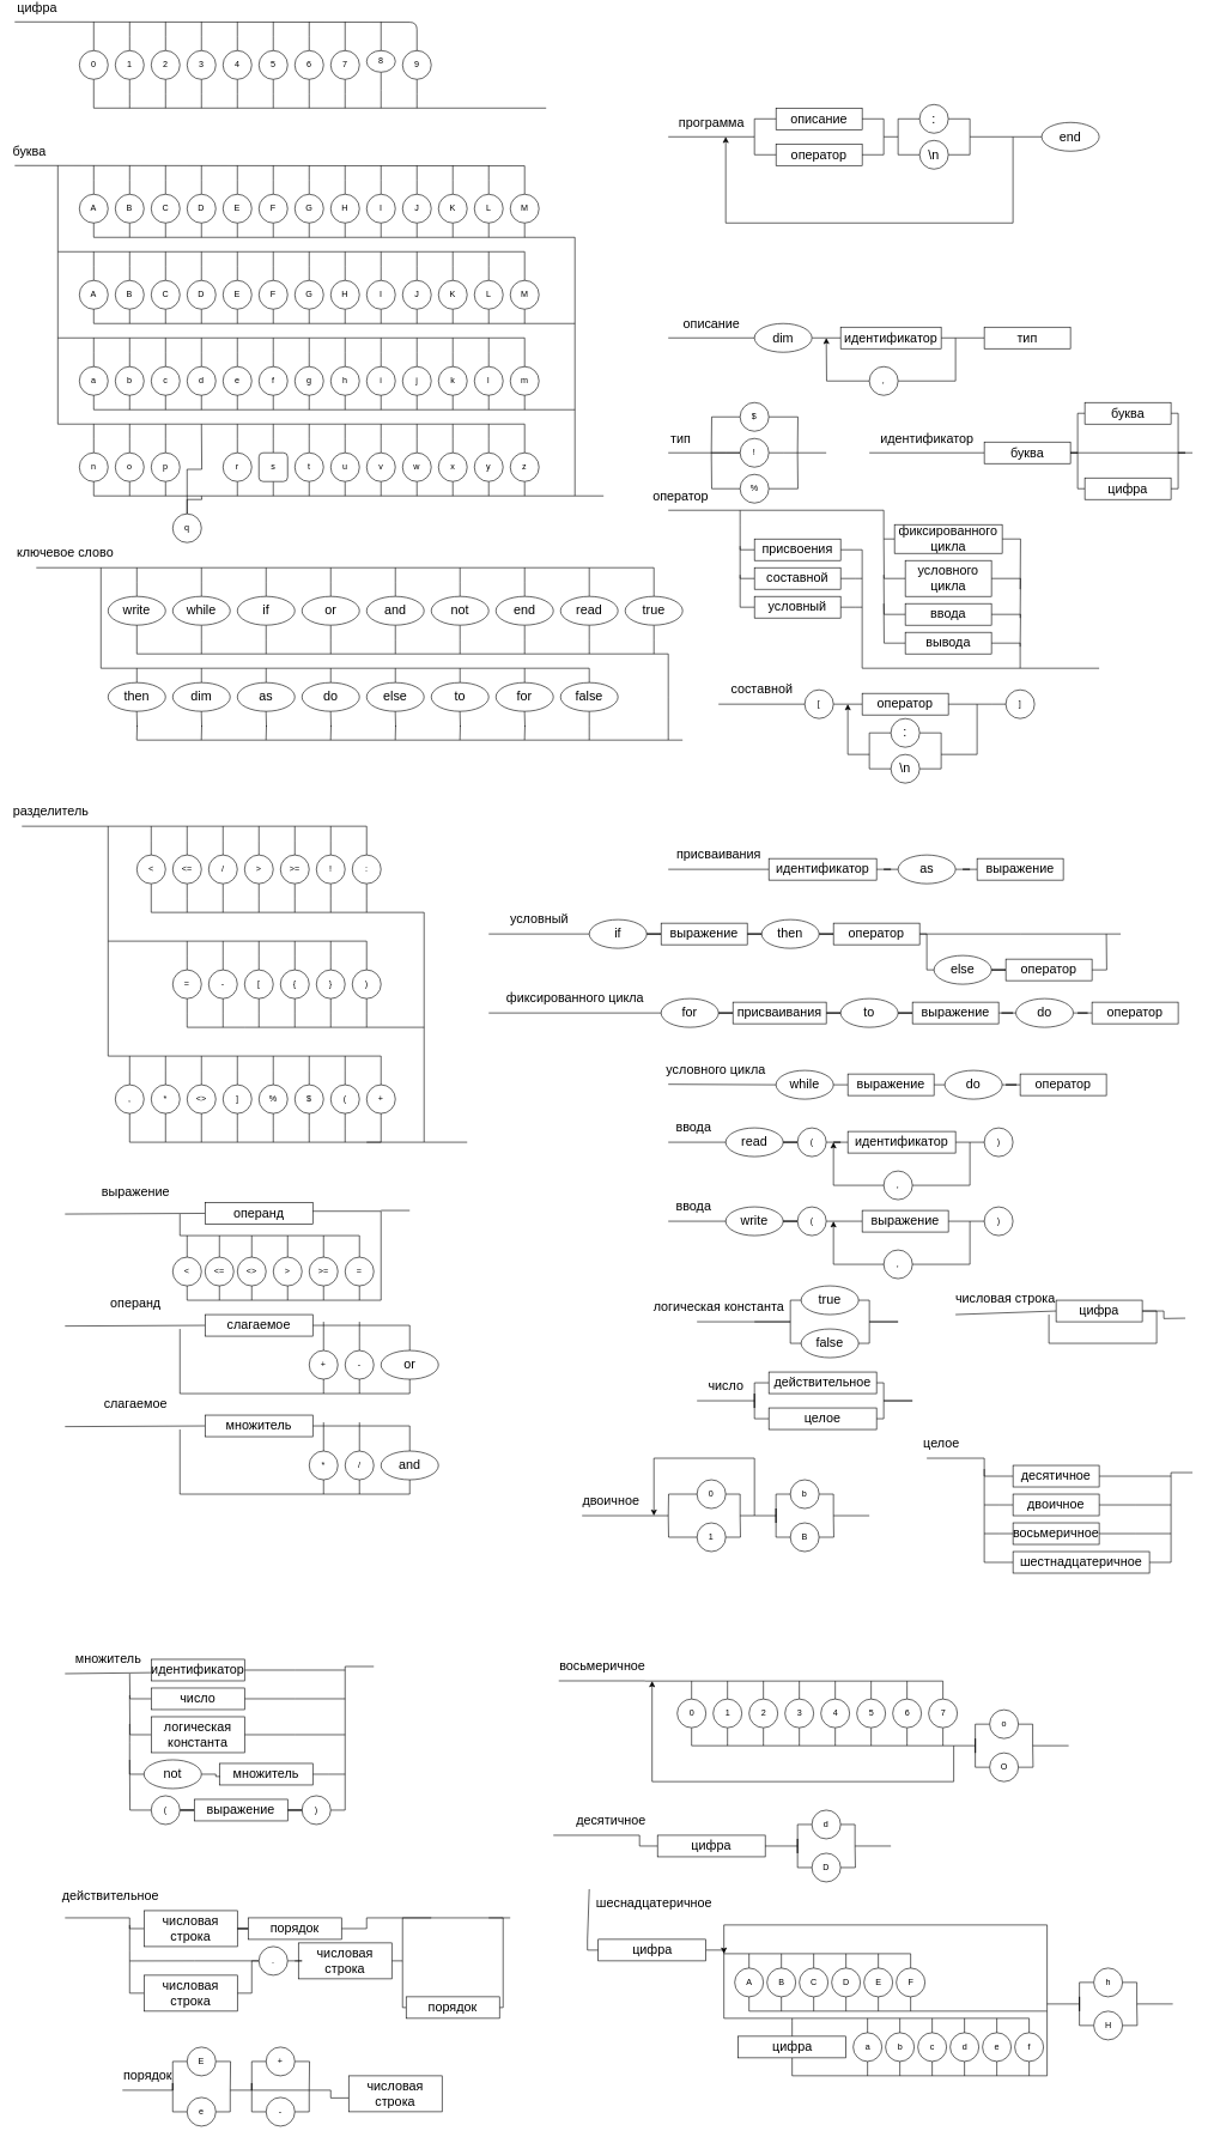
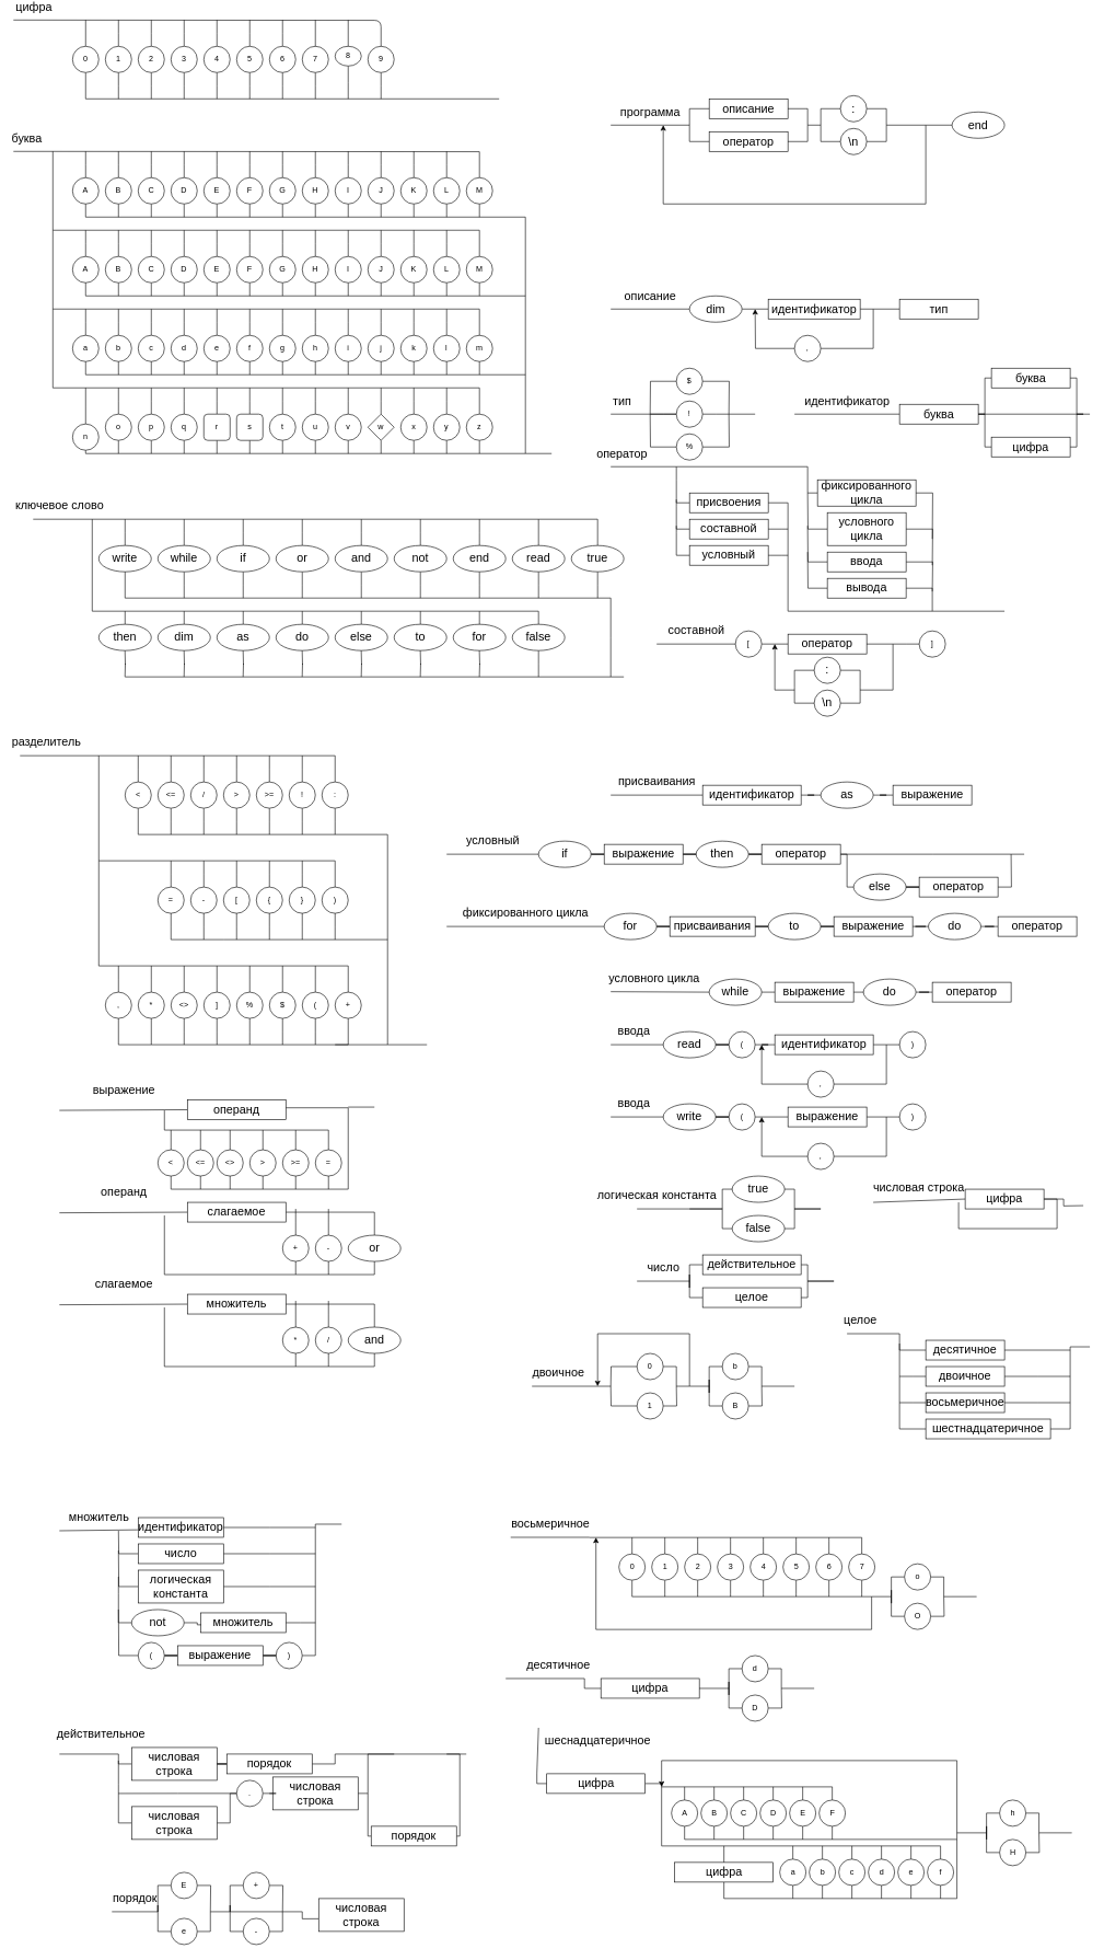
- <mxCell id="137" value="n" style="ellipse;whiteSpace=wrap;html=1;aspect=fixed;" parent="1" vertex="1"><mxGeometry x="110" y="620" width="40" height="40" as="geometry" /></mxCell>
+ <mxCell id="137" value="n" style="ellipse;whiteSpace=wrap;html=1;aspect=fixed;" parent="1" vertex="1"><mxGeometry x="110" y="635" width="40" height="40" as="geometry" /></mxCell>
- <mxCell id="149" value="r" style="ellipse;whiteSpace=wrap;html=1;aspect=fixed;" parent="1" vertex="1"><mxGeometry x="310" y="620" width="40" height="40" as="geometry" /></mxCell>
+ <mxCell id="149" value="r" style="whiteSpace=wrap;html=1;aspect=fixed;rounded=1;" parent="1" vertex="1"><mxGeometry x="310" y="620" width="40" height="40" as="geometry" /></mxCell>
- <mxCell id="164" value="w" style="ellipse;whiteSpace=wrap;html=1;aspect=fixed;" parent="1" vertex="1"><mxGeometry x="560" y="620" width="40" height="40" as="geometry" /></mxCell>
+ <mxCell id="164" value="w" style="rhombus;whiteSpace=wrap;html=1;aspect=fixed;" parent="1" vertex="1"><mxGeometry x="560" y="620" width="40" height="40" as="geometry" /></mxCell>
- <mxCell id="146" value="q" style="ellipse;whiteSpace=wrap;html=1;aspect=fixed;" parent="1" vertex="1"><mxGeometry x="240" y="705" width="40" height="40" as="geometry" /></mxCell>
+ <mxCell id="146" value="q" style="ellipse;whiteSpace=wrap;html=1;aspect=fixed;" parent="1" vertex="1"><mxGeometry x="260" y="620" width="40" height="40" as="geometry" /></mxCell>
